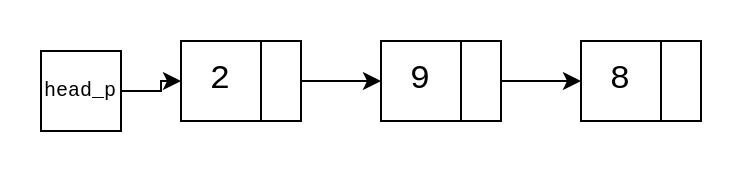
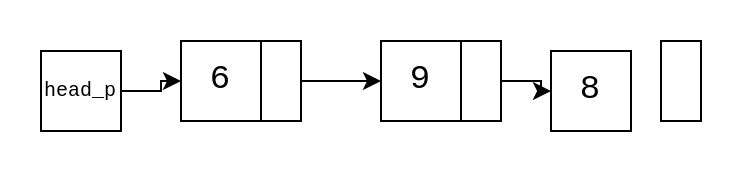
- <mxCell id="4" value="2" style="whiteSpace=wrap;html=1;aspect=fixed;fillColor=none;fontFamily=Courier New;fontSize=17;" vertex="1" parent="1"><mxGeometry x="90" y="20" width="40" height="40" as="geometry" /></mxCell>
+ <mxCell id="4" value="6" style="whiteSpace=wrap;html=1;aspect=fixed;fillColor=none;fontFamily=Courier New;fontSize=17;" vertex="1" parent="1"><mxGeometry x="90" y="20" width="40" height="40" as="geometry" /></mxCell>
- <mxCell id="10" value="8" style="whiteSpace=wrap;html=1;aspect=fixed;fillColor=none;fontFamily=Courier New;fontSize=17;" vertex="1" parent="1"><mxGeometry x="290" y="20" width="40" height="40" as="geometry" /></mxCell>
+ <mxCell id="10" value="8" style="whiteSpace=wrap;html=1;aspect=fixed;fillColor=none;fontFamily=Courier New;fontSize=17;" vertex="1" parent="1"><mxGeometry x="275" y="25" width="40" height="40" as="geometry" /></mxCell>
